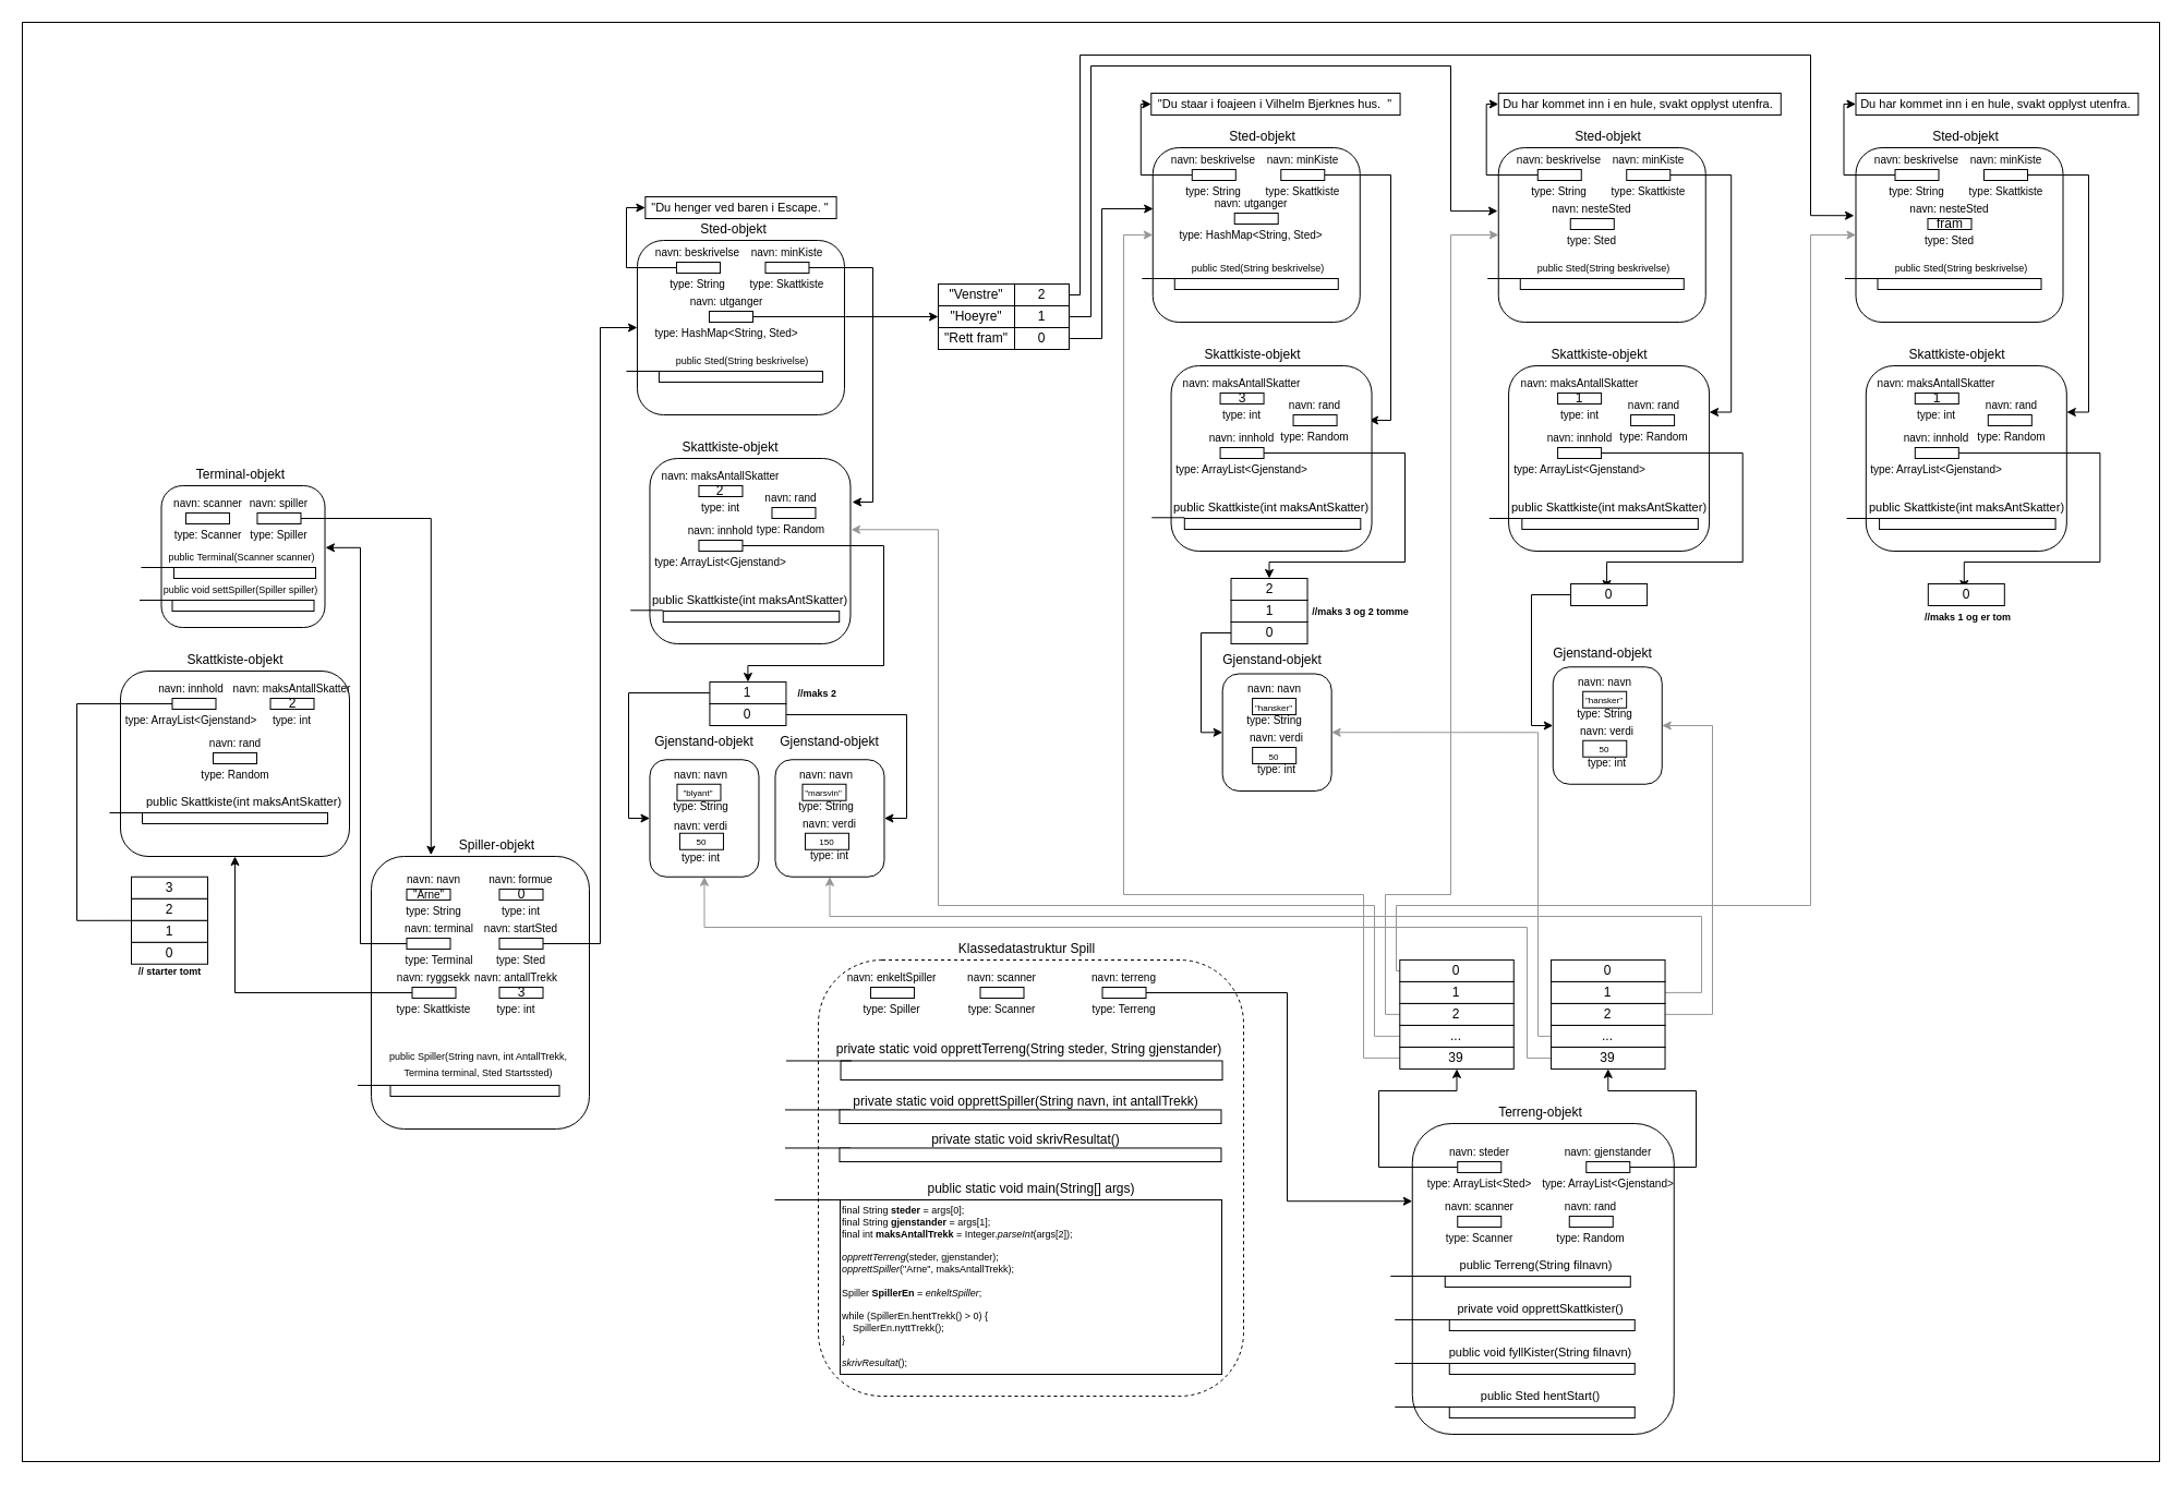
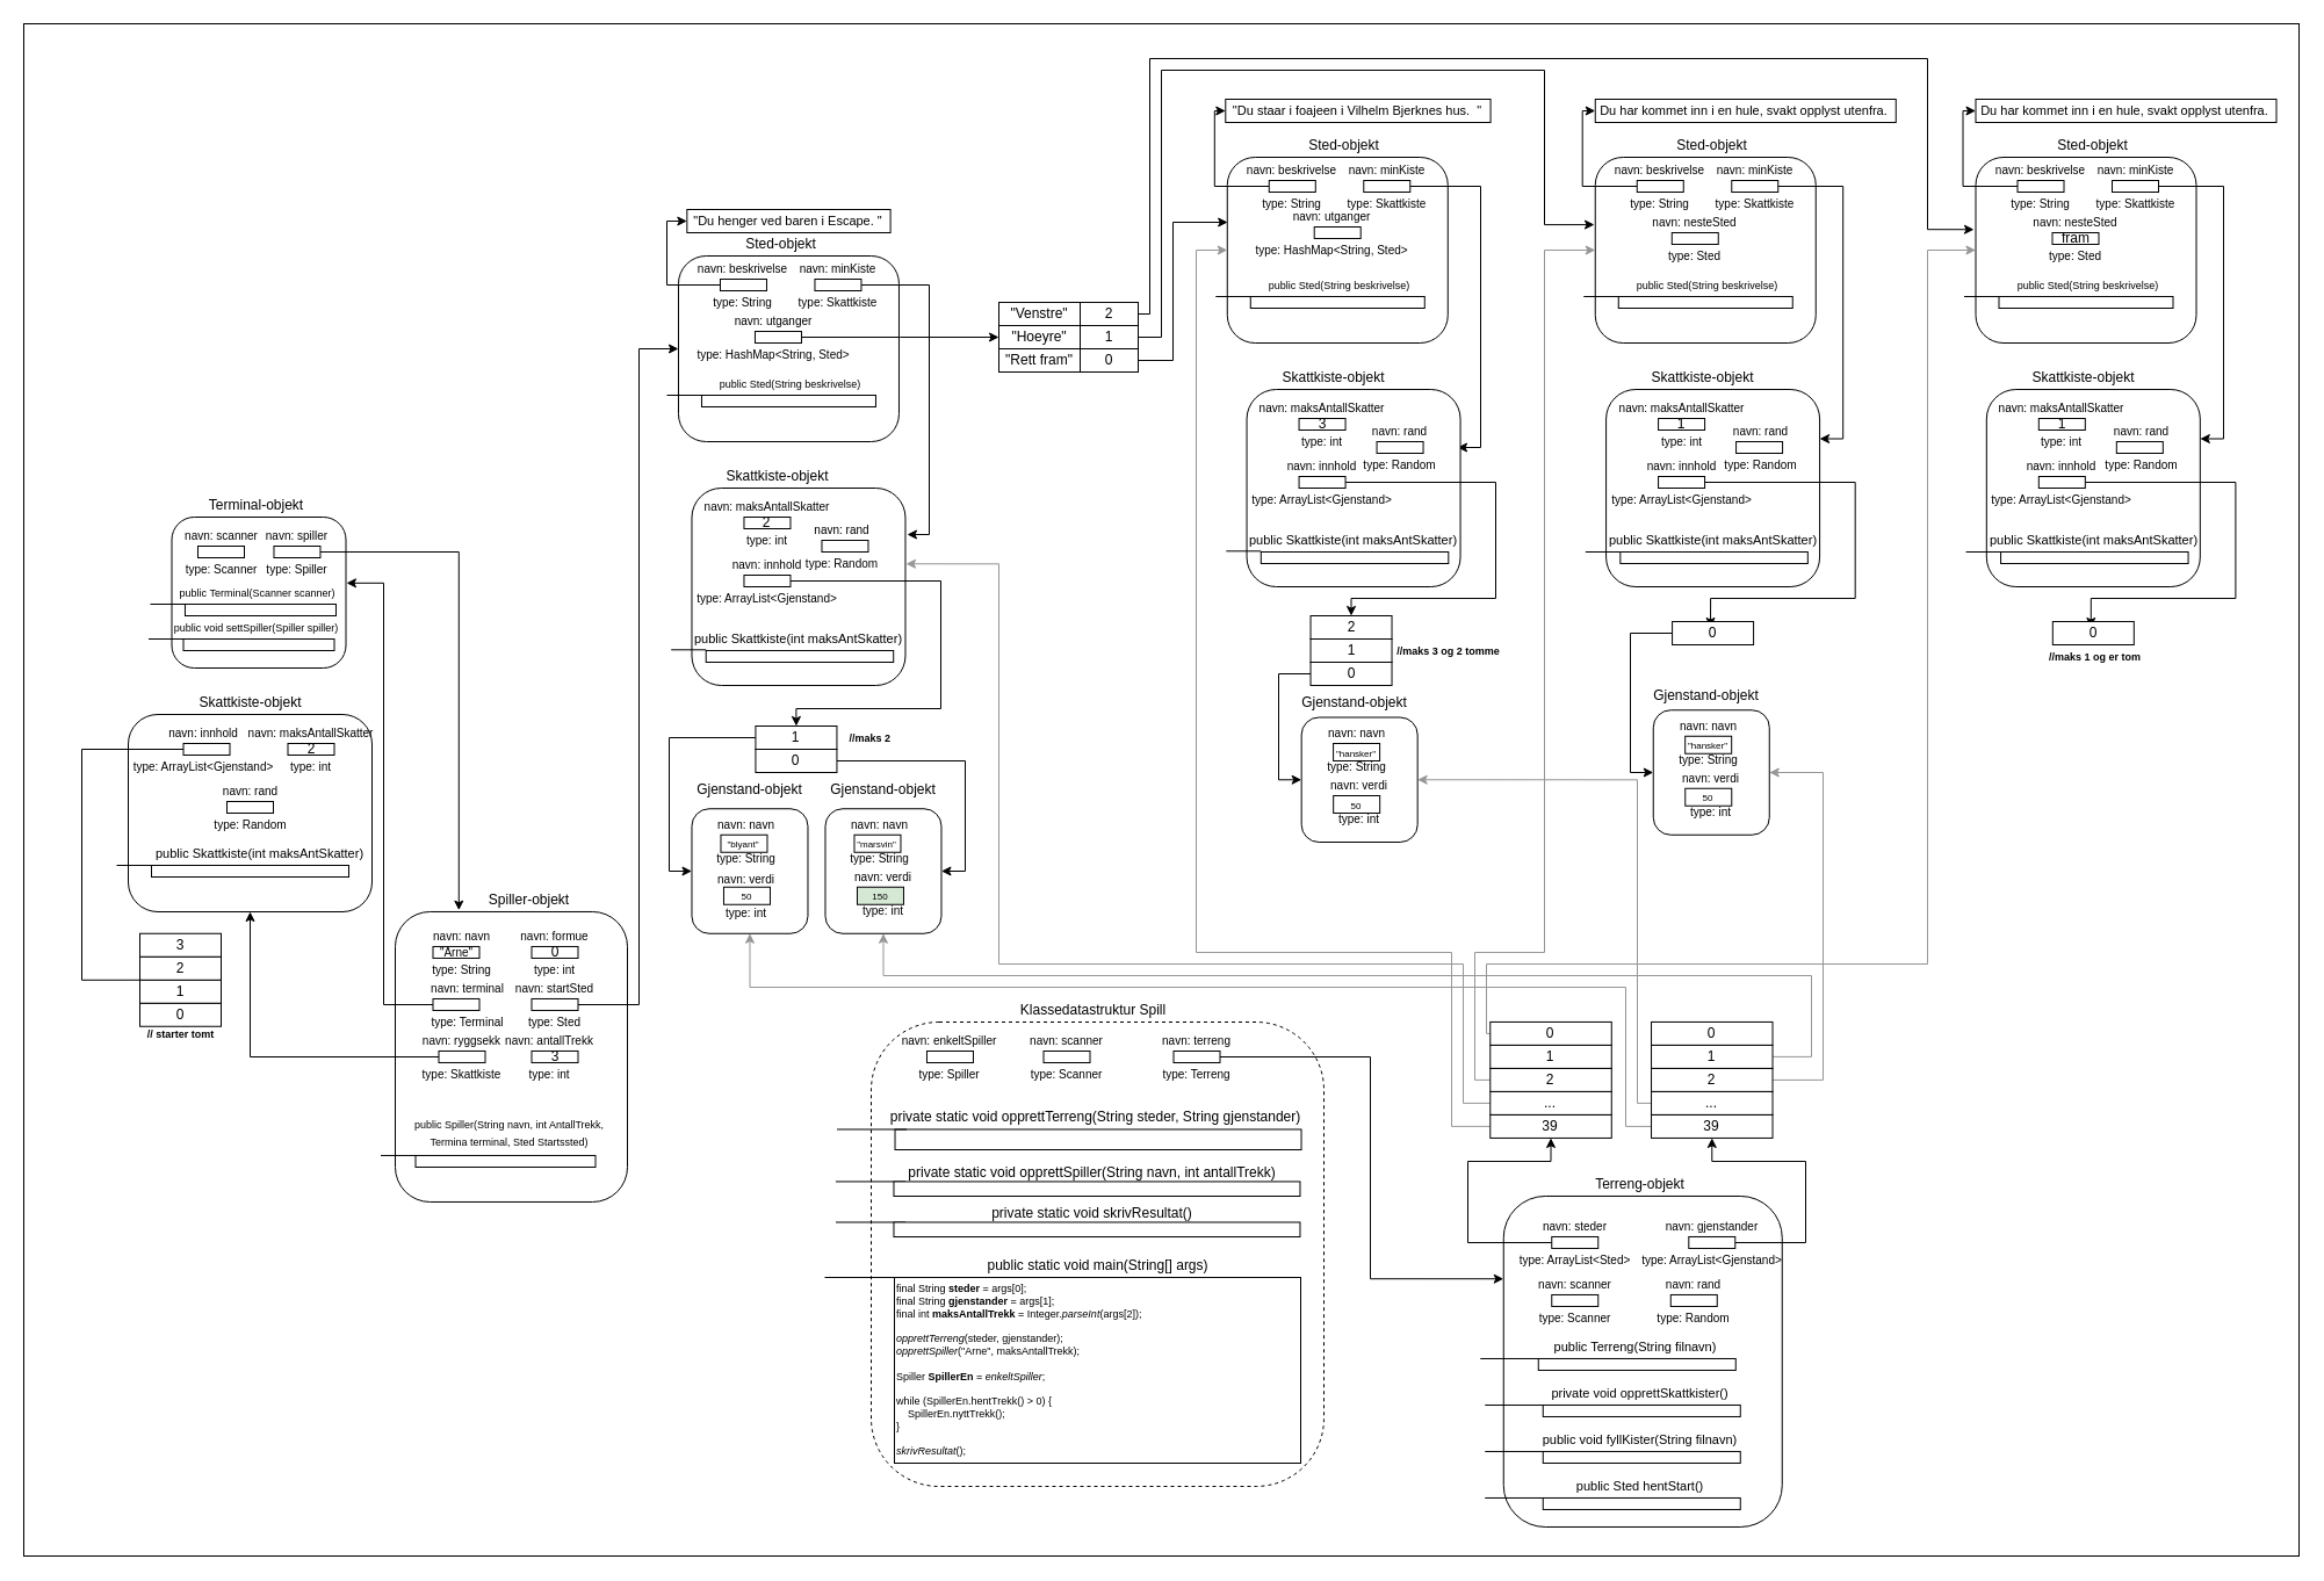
- <mxCell id="83" value="&lt;font style=&quot;font-size: 8px&quot;&gt;150&lt;/font&gt;" style="rounded=0;whiteSpace=wrap;html=1;" parent="1" vertex="1"><mxGeometry x="737.97" y="763.75" width="40" height="15" as="geometry" /></mxCell>
+ <mxCell id="83" value="&lt;font style=&quot;font-size: 8px&quot;&gt;150&lt;/font&gt;" style="rounded=0;whiteSpace=wrap;html=1;fillColor=#d5e8d4;" parent="1" vertex="1"><mxGeometry x="737.97" y="763.75" width="40" height="15" as="geometry" /></mxCell>
